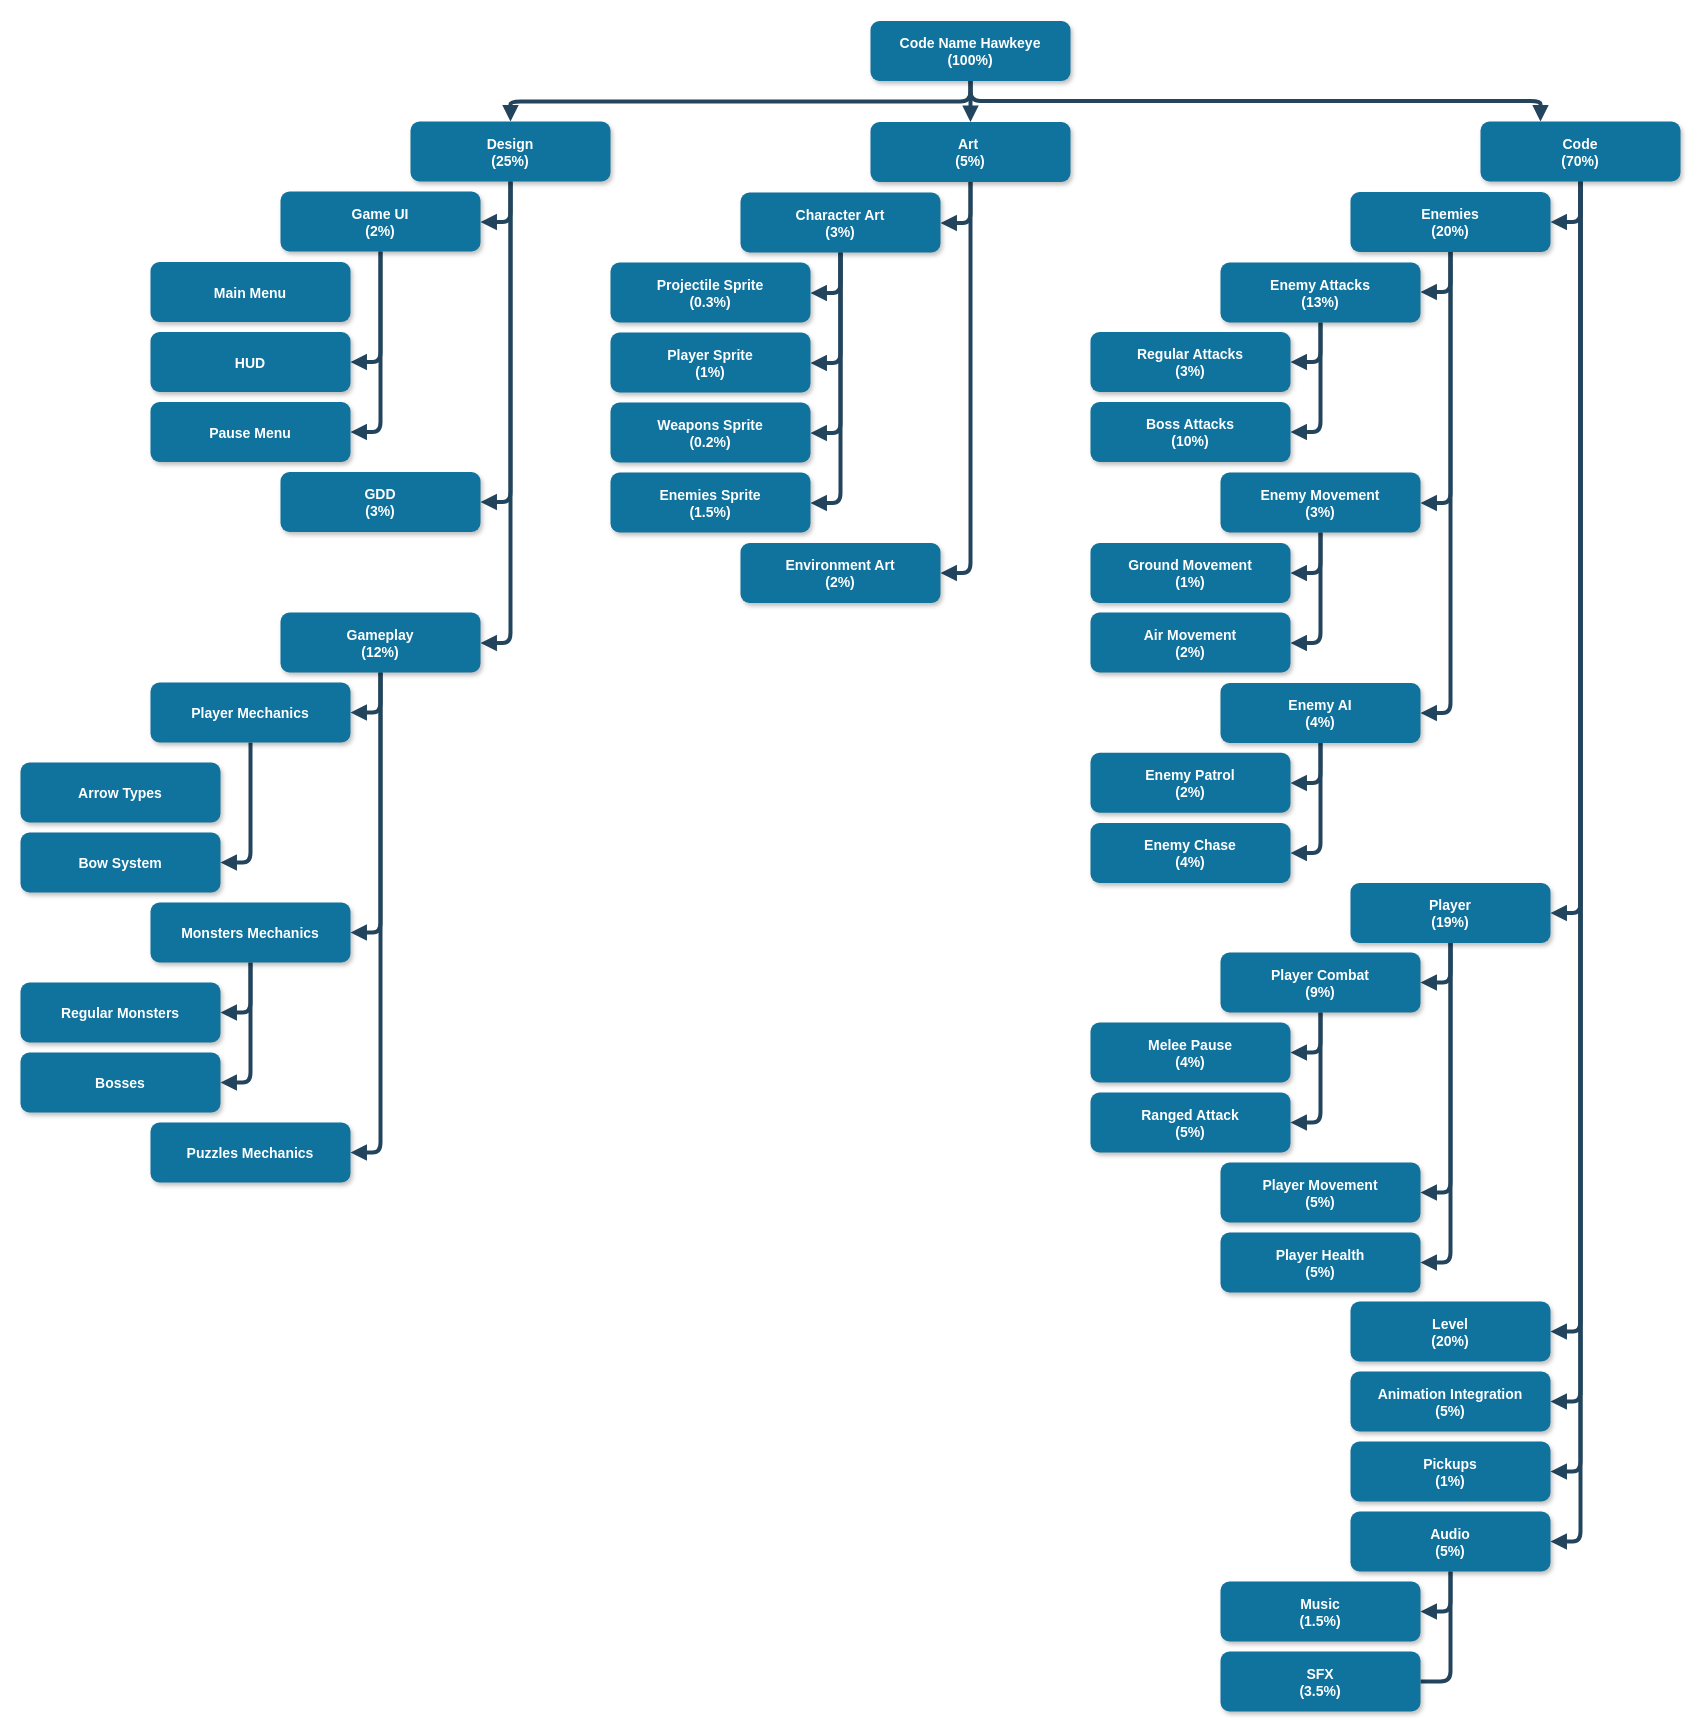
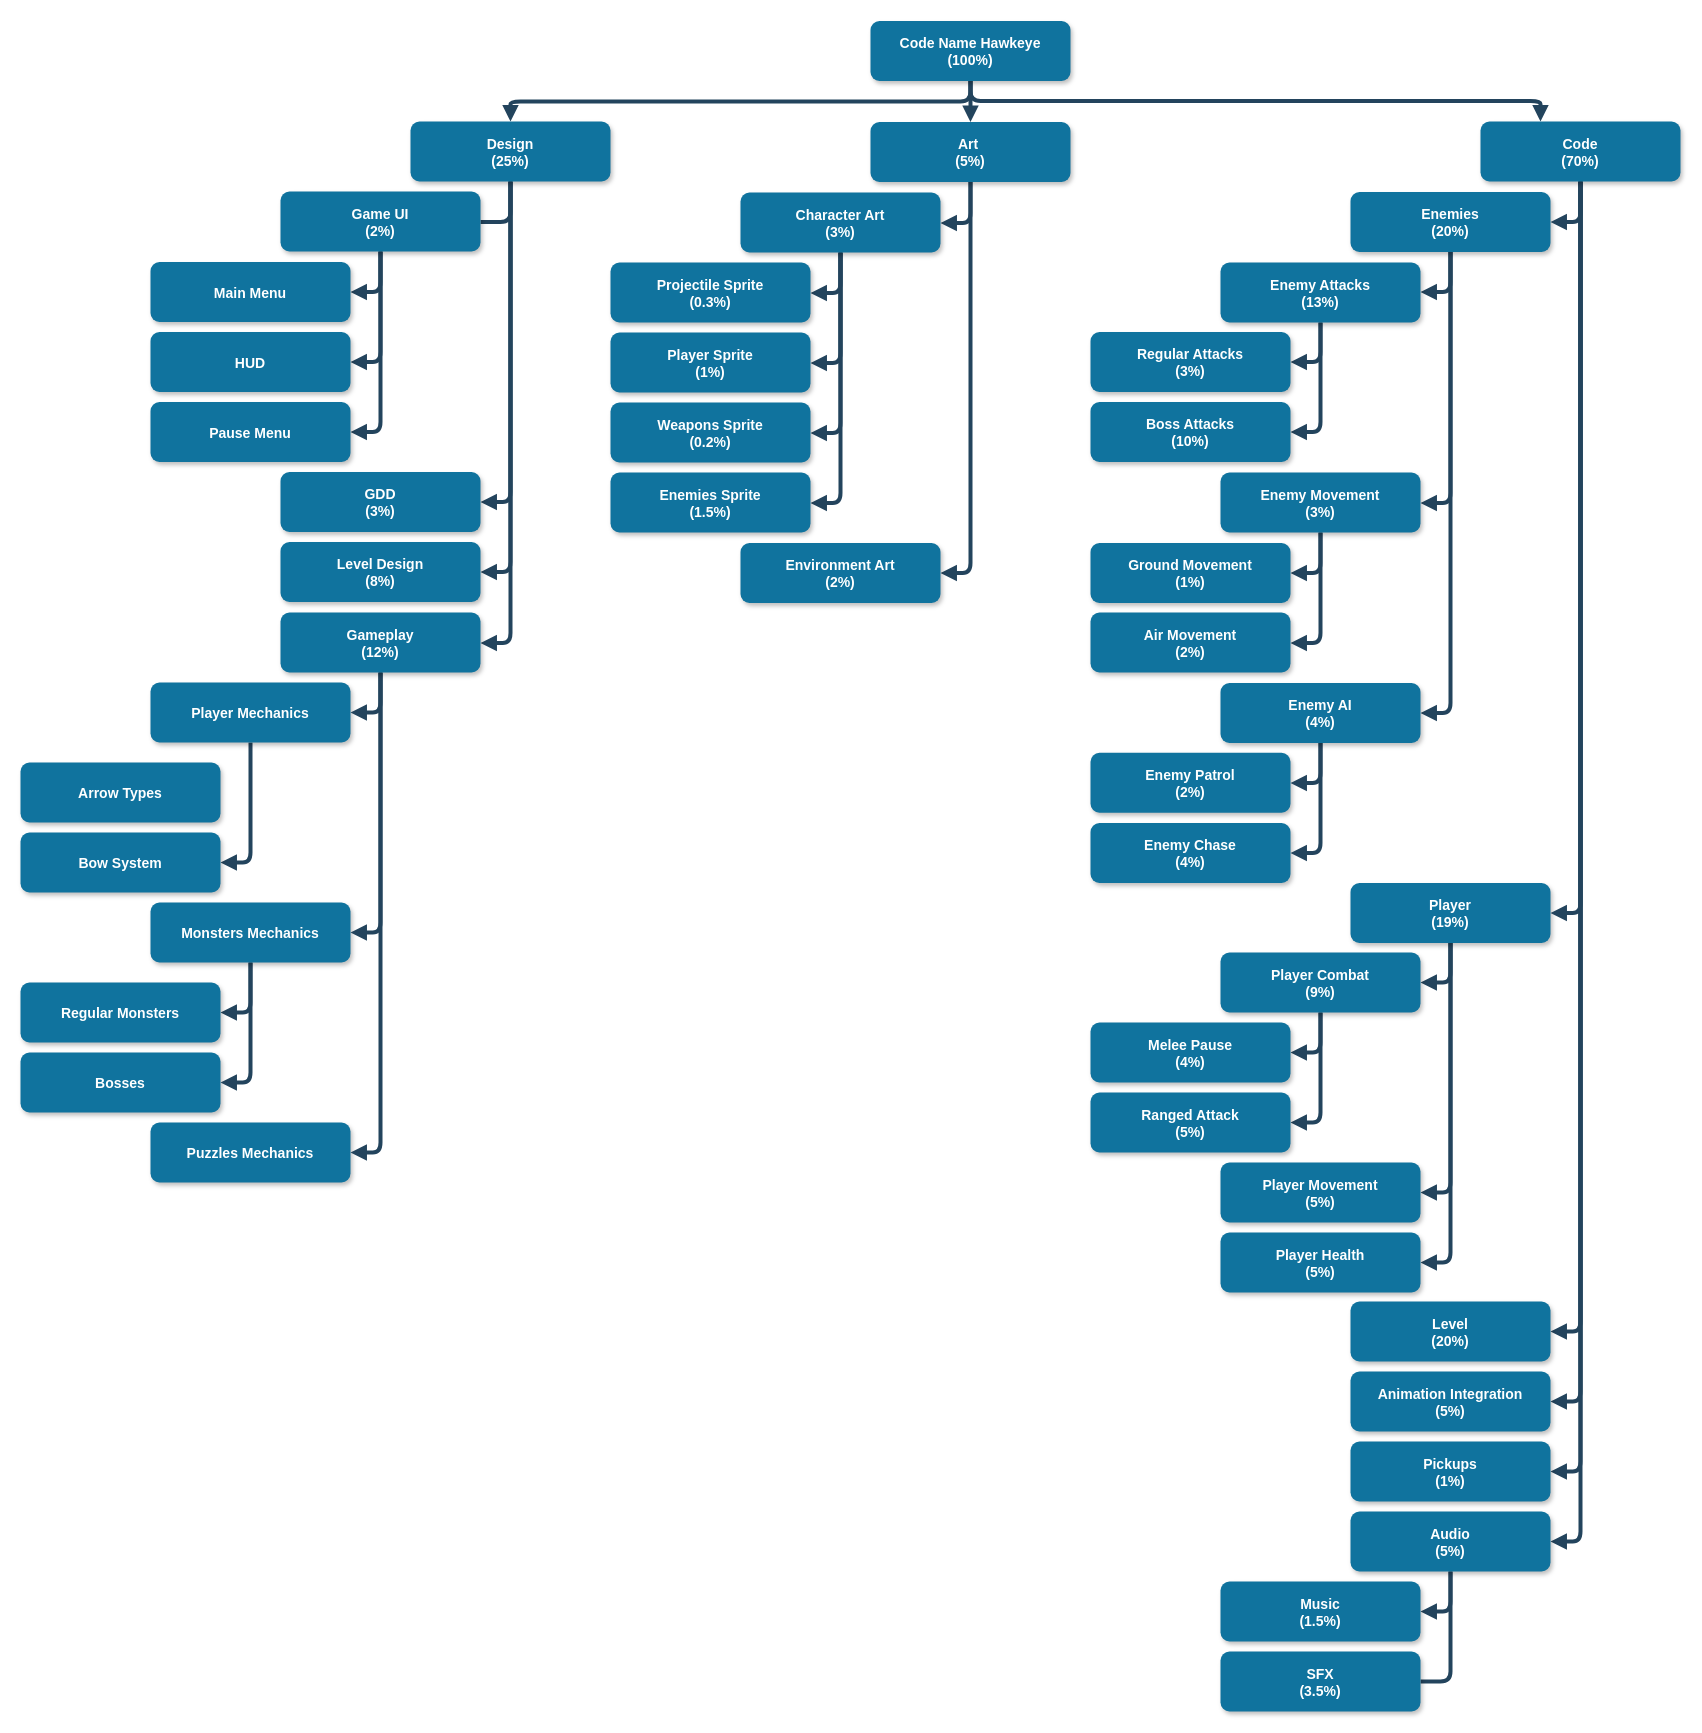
- <mxCell id="23" style="edgeStyle=elbowEdgeStyle;orthogonalLoop=1;jettySize=auto;elbow=vertical;html=1;exitX=0.5;exitY=1;exitDx=0;exitDy=0;entryX=1;entryY=0.5;entryDx=0;entryDy=0;endArrow=block;endFill=1;strokeColor=#23445D;strokeWidth=4;" edge="1" parent="1" source="27" target="70"><mxGeometry relative="1" as="geometry"><Array as="points"><mxPoint x="500" y="221.5" /><mxPoint x="470" y="211" /><mxPoint x="360" y="231" /></Array></mxGeometry></mxCell>
+ <mxCell id="23" style="edgeStyle=elbowEdgeStyle;orthogonalLoop=1;jettySize=auto;elbow=vertical;html=1;exitX=0.5;exitY=1;exitDx=0;exitDy=0;entryX=1;entryY=0.5;entryDx=0;entryDy=0;endArrow=none;endFill=1;strokeColor=#23445D;strokeWidth=4;" edge="1" parent="1" source="27" target="70"><mxGeometry relative="1" as="geometry"><Array as="points"><mxPoint x="500" y="221.5" /><mxPoint x="470" y="211" /><mxPoint x="360" y="231" /></Array></mxGeometry></mxCell>
+ <mxCell id="67" style="edgeStyle=elbowEdgeStyle;orthogonalLoop=1;jettySize=auto;elbow=vertical;html=1;exitX=0.5;exitY=1;exitDx=0;exitDy=0;entryX=1;entryY=0.5;entryDx=0;entryDy=0;endArrow=block;endFill=1;strokeColor=#23445D;strokeWidth=4;" edge="1" parent="1" source="70" target="80"><mxGeometry relative="1" as="geometry"><Array as="points"><mxPoint x="370" y="291.5" /></Array></mxGeometry></mxCell>
+ <mxCell id="77" value="Level Design&#10;(8%)" style="rounded=1;fillColor=#10739E;strokeColor=none;shadow=1;gradientColor=none;fontStyle=1;fontColor=#FFFFFF;fontSize=14;" vertex="1" parent="1"><mxGeometry x="280" y="541.5" width="200" height="60" as="geometry" /></mxCell>
+ <mxCell id="25" style="edgeStyle=elbowEdgeStyle;orthogonalLoop=1;jettySize=auto;elbow=vertical;html=1;exitX=0.5;exitY=1;exitDx=0;exitDy=0;entryX=1;entryY=0.5;entryDx=0;entryDy=0;endArrow=block;endFill=1;strokeColor=#23445D;strokeWidth=4;" edge="1" parent="1" source="27" target="77"><mxGeometry relative="1" as="geometry"><Array as="points"><mxPoint x="500" y="571.5" /></Array></mxGeometry></mxCell>
